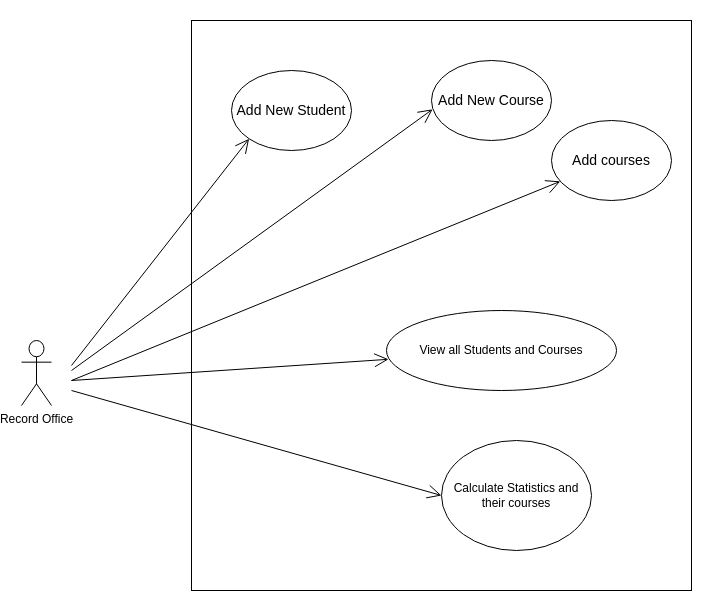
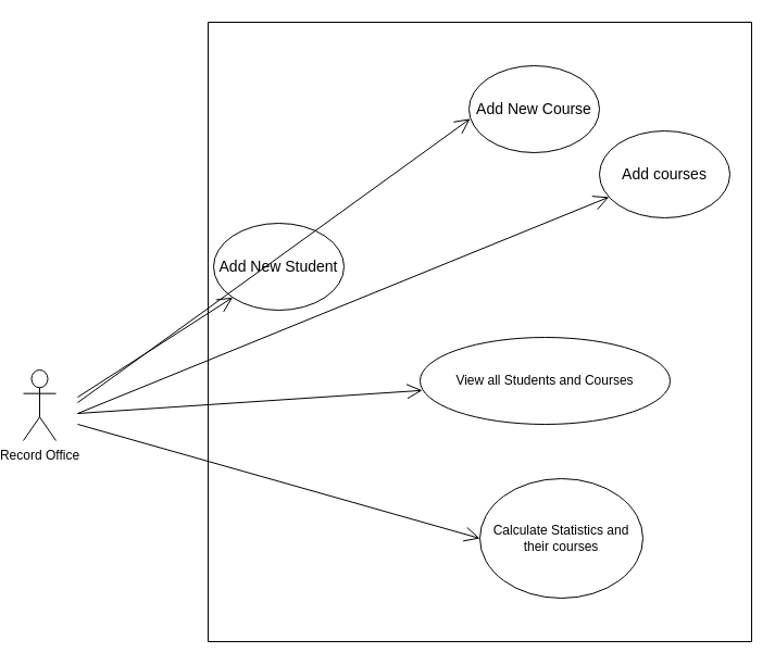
- <mxCell id="4" value="&lt;font style=&quot;font-size: 14px;&quot;&gt;Add New Student&lt;/font&gt;" style="ellipse;whiteSpace=wrap;html=1;" vertex="1" parent="1"><mxGeometry x="230" y="70" width="120" height="80" as="geometry" /></mxCell>
+ <mxCell id="4" value="&lt;font style=&quot;font-size: 14px;&quot;&gt;Add New Student&lt;/font&gt;" style="ellipse;whiteSpace=wrap;html=1;" vertex="1" parent="1"><mxGeometry x="195" y="205" width="120" height="80" as="geometry" /></mxCell>
